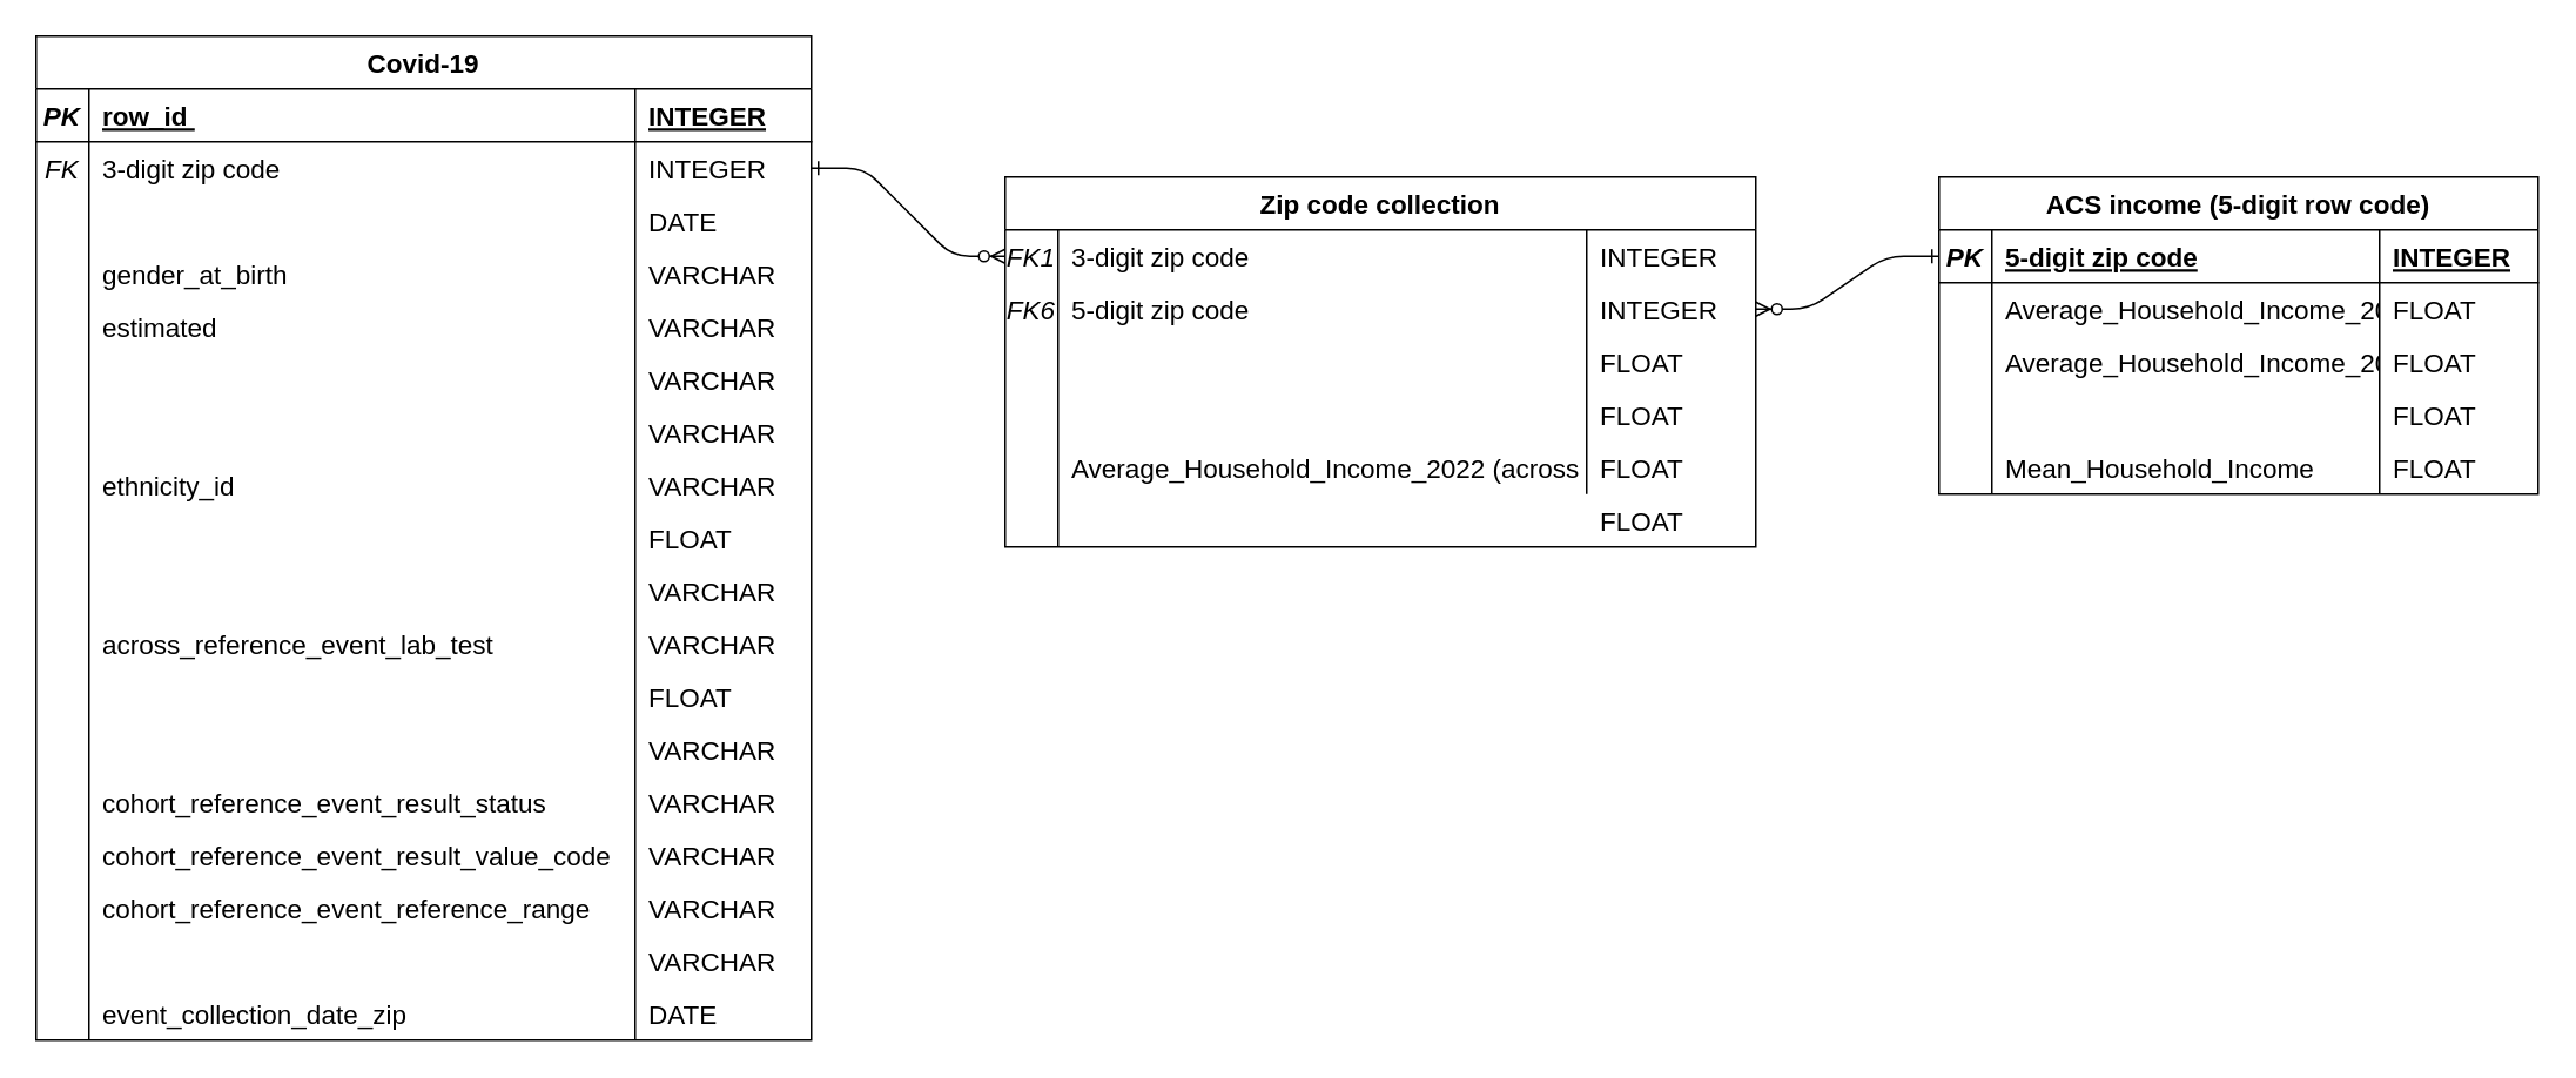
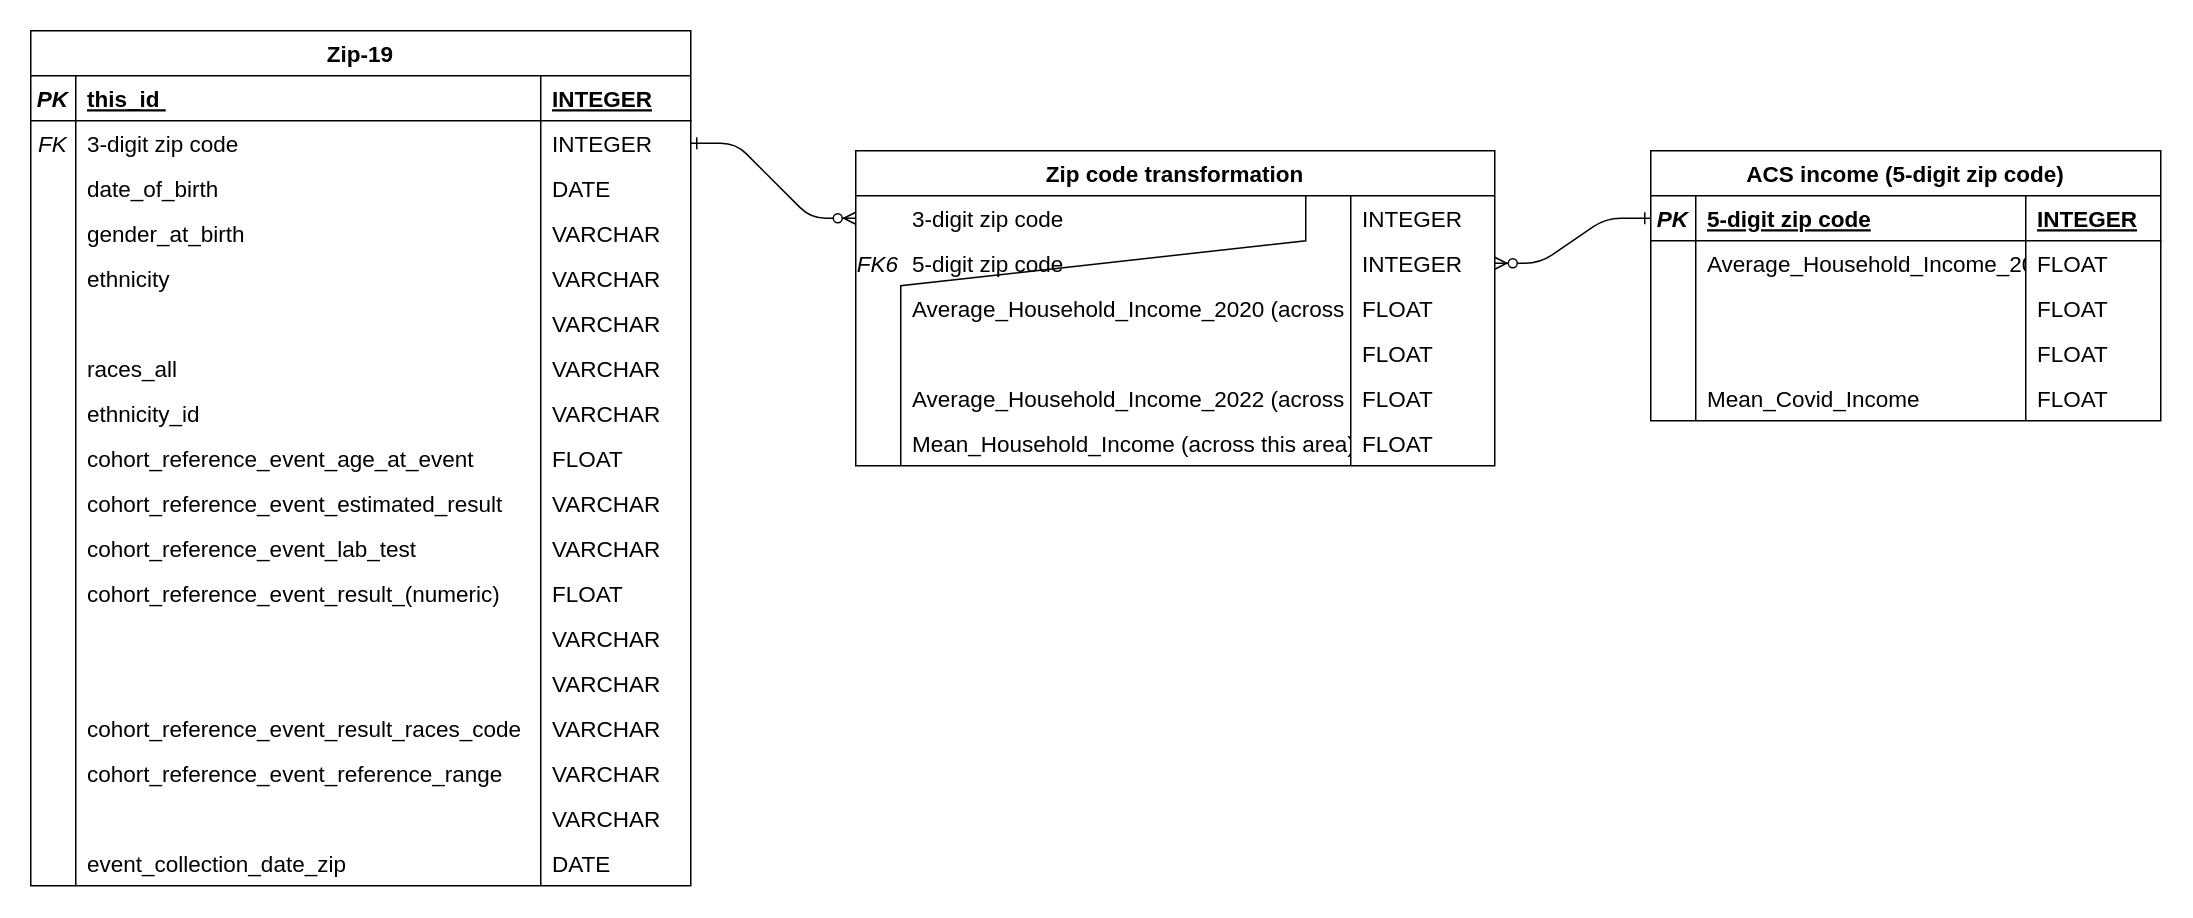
- <mxCell id="27" value="Covid-19" style="shape=table;startSize=30;container=1;collapsible=1;childLayout=tableLayout;fixedRows=1;rowLines=0;fontStyle=1;align=center;resizeLast=1;fontSize=15;" parent="1" vertex="1"><mxGeometry x="20" y="20" width="440" height="570" as="geometry" /></mxCell>
+ <mxCell id="27" value="Zip-19" style="shape=table;startSize=30;container=1;collapsible=1;childLayout=tableLayout;fixedRows=1;rowLines=0;fontStyle=1;align=center;resizeLast=1;fontSize=15;" parent="1" vertex="1"><mxGeometry x="20" y="20" width="440" height="570" as="geometry" /></mxCell>
- <mxCell id="30" value="row_id " style="shape=partialRectangle;overflow=hidden;connectable=0;fillColor=none;top=0;left=0;bottom=0;right=0;align=left;spacingLeft=6;fontStyle=5;fontSize=15;" parent="28" vertex="1"><mxGeometry x="30" width="310" height="30" as="geometry"><mxRectangle width="310" height="30" as="alternateBounds" /></mxGeometry></mxCell>
+ <mxCell id="30" value="this_id " style="shape=partialRectangle;overflow=hidden;connectable=0;fillColor=none;top=0;left=0;bottom=0;right=0;align=left;spacingLeft=6;fontStyle=5;fontSize=15;" parent="28" vertex="1"><mxGeometry x="30" width="310" height="30" as="geometry"><mxRectangle width="310" height="30" as="alternateBounds" /></mxGeometry></mxCell>
- <mxCell id="3" value="Zip code collection" style="shape=table;startSize=30;container=1;collapsible=1;childLayout=tableLayout;fixedRows=1;rowLines=0;fontStyle=1;align=center;resizeLast=1;fontSize=15;" parent="1" vertex="1"><mxGeometry x="570" y="100" width="426" height="210" as="geometry" /></mxCell>
+ <mxCell id="3" value="Zip code transformation" style="shape=table;startSize=30;container=1;collapsible=1;childLayout=tableLayout;fixedRows=1;rowLines=0;fontStyle=1;align=center;resizeLast=1;fontSize=15;" parent="1" vertex="1"><mxGeometry x="570" y="100" width="426" height="210" as="geometry" /></mxCell>
- <mxCell id="97" value="ACS income (5-digit row code)" style="shape=table;startSize=30;container=1;collapsible=1;childLayout=tableLayout;fixedRows=1;rowLines=0;fontStyle=1;align=center;resizeLast=1;fontSize=15;" vertex="1" parent="1"><mxGeometry x="1100" y="100" width="340" height="180" as="geometry" /></mxCell>
+ <mxCell id="97" value="ACS income (5-digit zip code)" style="shape=table;startSize=30;container=1;collapsible=1;childLayout=tableLayout;fixedRows=1;rowLines=0;fontStyle=1;align=center;resizeLast=1;fontSize=15;" vertex="1" parent="1"><mxGeometry x="1100" y="100" width="340" height="180" as="geometry" /></mxCell>
+ <mxCell id="38" value="date_of_birth" style="shape=partialRectangle;overflow=hidden;connectable=0;fillColor=none;top=0;left=0;bottom=0;right=0;align=left;spacingLeft=6;fontSize=15;" vertex="1" parent="36"><mxGeometry x="30" width="310" height="30" as="geometry"><mxRectangle width="310" height="30" as="alternateBounds" /></mxGeometry></mxCell>
- <mxCell id="5" value="FK1" style="shape=partialRectangle;overflow=hidden;connectable=0;fillColor=none;top=0;left=0;bottom=0;right=0;fontStyle=2;fontSize=15;" parent="4" vertex="1"><mxGeometry width="30" height="30" as="geometry"><mxRectangle width="30" height="30" as="alternateBounds" /></mxGeometry></mxCell>
- <mxCell id="46" value="estimated" style="shape=partialRectangle;overflow=hidden;connectable=0;fillColor=none;top=0;left=0;bottom=0;right=0;align=left;spacingLeft=6;fontSize=15;" vertex="1" parent="44"><mxGeometry x="30" width="310" height="30" as="geometry"><mxRectangle width="310" height="30" as="alternateBounds" /></mxGeometry></mxCell>
+ <mxCell id="46" value="ethnicity" style="shape=partialRectangle;overflow=hidden;connectable=0;fillColor=none;top=0;left=0;bottom=0;right=0;align=left;spacingLeft=6;fontSize=15;" vertex="1" parent="44"><mxGeometry x="30" width="310" height="30" as="geometry"><mxRectangle width="310" height="30" as="alternateBounds" /></mxGeometry></mxCell>
+ <mxCell id="14" value="Average_Household_Income_2020 (across this area)" style="shape=partialRectangle;overflow=hidden;connectable=0;fillColor=none;top=0;left=0;bottom=0;right=0;align=left;spacingLeft=6;fontSize=15;" vertex="1" parent="12"><mxGeometry x="30" width="300" height="30" as="geometry"><mxRectangle width="300" height="30" as="alternateBounds" /></mxGeometry></mxCell>
- <mxCell id="108" value="Average_Household_Income_2021" style="shape=partialRectangle;overflow=hidden;connectable=0;fillColor=none;top=0;left=0;bottom=0;right=0;align=left;spacingLeft=6;fontSize=15;" vertex="1" parent="106"><mxGeometry x="30" width="220" height="30" as="geometry"><mxRectangle width="220" height="30" as="alternateBounds" /></mxGeometry></mxCell>
+ <mxCell id="53" value="races_all" style="shape=partialRectangle;overflow=hidden;connectable=0;fillColor=none;top=0;left=0;bottom=0;right=0;align=left;spacingLeft=6;fontSize=15;" vertex="1" parent="51"><mxGeometry x="30" width="310" height="30" as="geometry"><mxRectangle width="310" height="30" as="alternateBounds" /></mxGeometry></mxCell>
- <mxCell id="115" value="Mean_Household_Income" style="shape=partialRectangle;overflow=hidden;connectable=0;fillColor=none;top=0;left=0;bottom=0;right=0;align=left;spacingLeft=6;fontSize=15;" vertex="1" parent="113"><mxGeometry x="30" width="220" height="30" as="geometry"><mxRectangle width="220" height="30" as="alternateBounds" /></mxGeometry></mxCell>
+ <mxCell id="115" value="Mean_Covid_Income" style="shape=partialRectangle;overflow=hidden;connectable=0;fillColor=none;top=0;left=0;bottom=0;right=0;align=left;spacingLeft=6;fontSize=15;" vertex="1" parent="113"><mxGeometry x="30" width="220" height="30" as="geometry"><mxRectangle width="220" height="30" as="alternateBounds" /></mxGeometry></mxCell>
+ <mxCell id="25" value="Mean_Household_Income (across this area)" style="shape=partialRectangle;overflow=hidden;connectable=0;fillColor=none;top=0;left=0;bottom=0;right=0;align=left;spacingLeft=6;fontSize=15;" vertex="1" parent="23"><mxGeometry x="30" width="300" height="30" as="geometry"><mxRectangle width="300" height="30" as="alternateBounds" /></mxGeometry></mxCell>
+ <mxCell id="61" value="cohort_reference_event_age_at_event" style="shape=partialRectangle;overflow=hidden;connectable=0;fillColor=none;top=0;left=0;bottom=0;right=0;align=left;spacingLeft=6;fontSize=15;" vertex="1" parent="59"><mxGeometry x="30" width="310" height="30" as="geometry"><mxRectangle width="310" height="30" as="alternateBounds" /></mxGeometry></mxCell>
+ <mxCell id="65" value="cohort_reference_event_estimated_result" style="shape=partialRectangle;overflow=hidden;connectable=0;fillColor=none;top=0;left=0;bottom=0;right=0;align=left;spacingLeft=6;fontSize=15;" vertex="1" parent="63"><mxGeometry x="30" width="310" height="30" as="geometry"><mxRectangle width="310" height="30" as="alternateBounds" /></mxGeometry></mxCell>
- <mxCell id="69" value="across_reference_event_lab_test" style="shape=partialRectangle;overflow=hidden;connectable=0;fillColor=none;top=0;left=0;bottom=0;right=0;align=left;spacingLeft=6;fontSize=15;" vertex="1" parent="67"><mxGeometry x="30" width="310" height="30" as="geometry"><mxRectangle width="310" height="30" as="alternateBounds" /></mxGeometry></mxCell>
+ <mxCell id="69" value="cohort_reference_event_lab_test" style="shape=partialRectangle;overflow=hidden;connectable=0;fillColor=none;top=0;left=0;bottom=0;right=0;align=left;spacingLeft=6;fontSize=15;" vertex="1" parent="67"><mxGeometry x="30" width="310" height="30" as="geometry"><mxRectangle width="310" height="30" as="alternateBounds" /></mxGeometry></mxCell>
+ <mxCell id="73" value="cohort_reference_event_result_(numeric)" style="shape=partialRectangle;overflow=hidden;connectable=0;fillColor=none;top=0;left=0;bottom=0;right=0;align=left;spacingLeft=6;fontSize=15;" vertex="1" parent="71"><mxGeometry x="30" width="310" height="30" as="geometry"><mxRectangle width="310" height="30" as="alternateBounds" /></mxGeometry></mxCell>
- <mxCell id="80" value="cohort_reference_event_result_status" style="shape=partialRectangle;overflow=hidden;connectable=0;fillColor=none;top=0;left=0;bottom=0;right=0;align=left;spacingLeft=6;fontSize=15;" vertex="1" parent="78"><mxGeometry x="30" width="310" height="30" as="geometry"><mxRectangle width="310" height="30" as="alternateBounds" /></mxGeometry></mxCell>
- <mxCell id="84" value="cohort_reference_event_result_value_code" style="shape=partialRectangle;overflow=hidden;connectable=0;fillColor=none;top=0;left=0;bottom=0;right=0;align=left;spacingLeft=6;fontSize=15;" vertex="1" parent="82"><mxGeometry x="30" width="310" height="30" as="geometry"><mxRectangle width="310" height="30" as="alternateBounds" /></mxGeometry></mxCell>
+ <mxCell id="84" value="cohort_reference_event_result_races_code" style="shape=partialRectangle;overflow=hidden;connectable=0;fillColor=none;top=0;left=0;bottom=0;right=0;align=left;spacingLeft=6;fontSize=15;" vertex="1" parent="82"><mxGeometry x="30" width="310" height="30" as="geometry"><mxRectangle width="310" height="30" as="alternateBounds" /></mxGeometry></mxCell>
